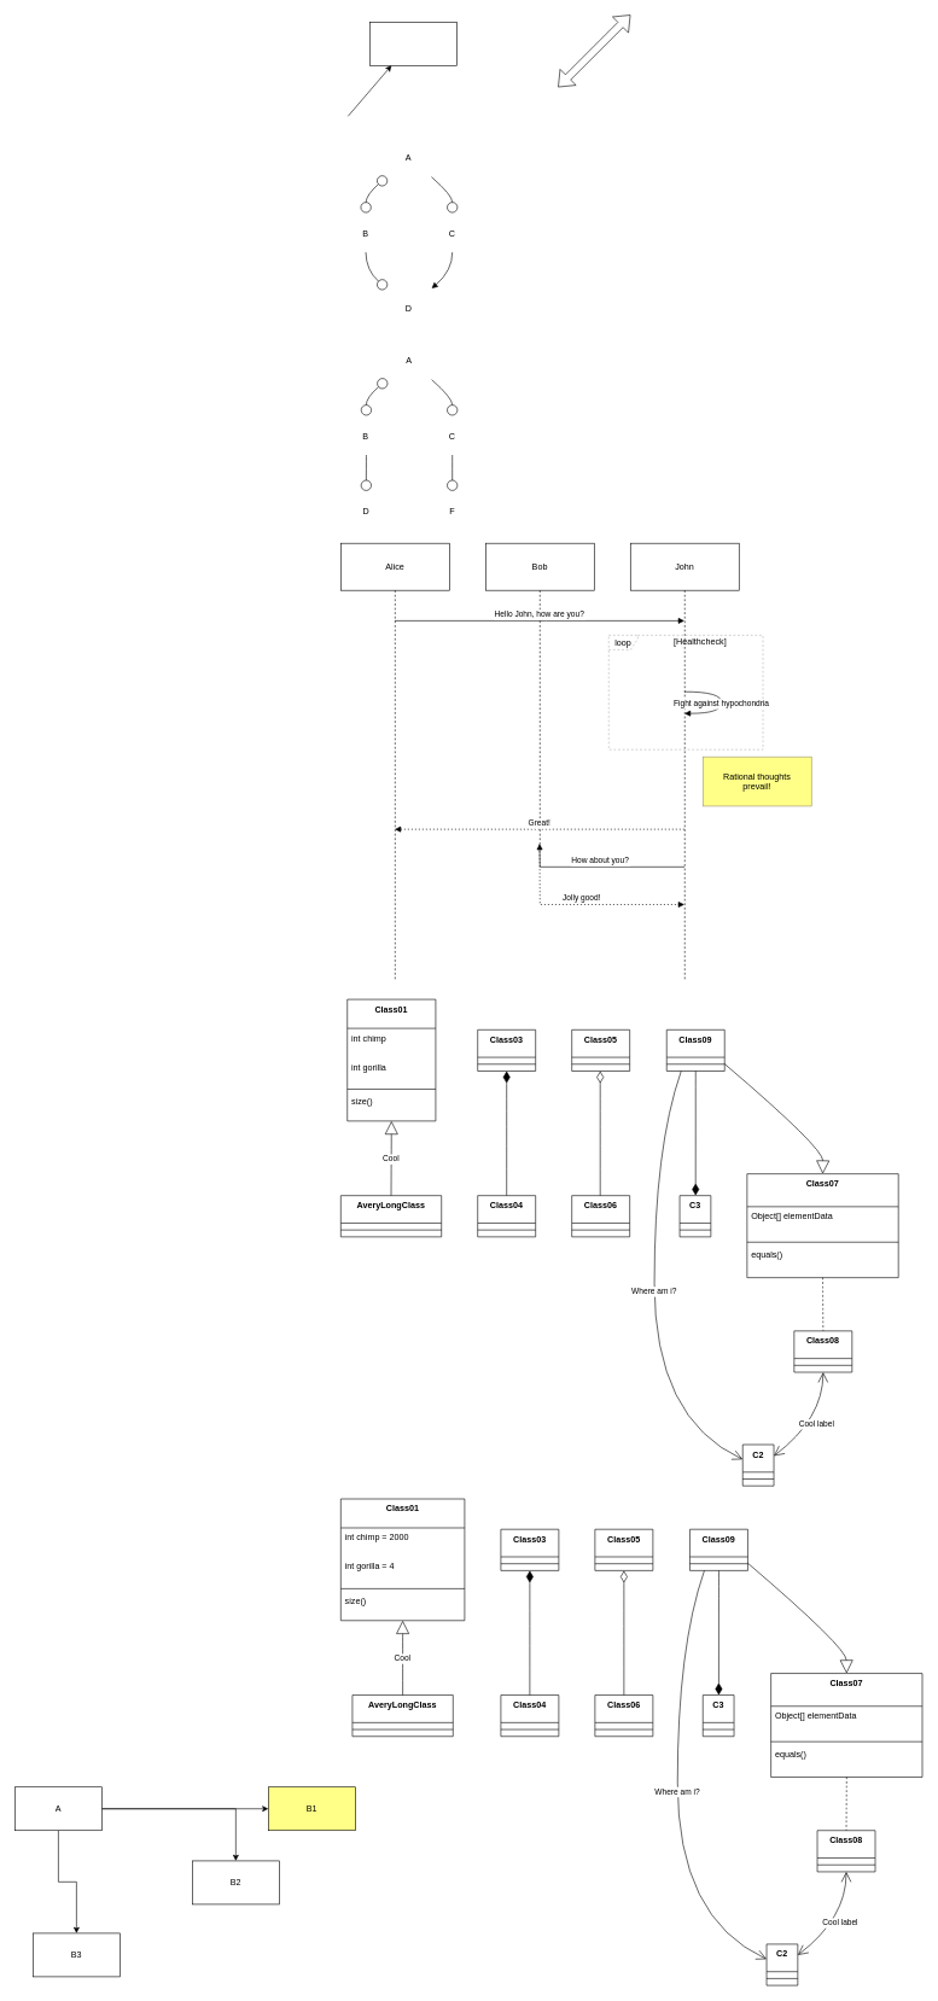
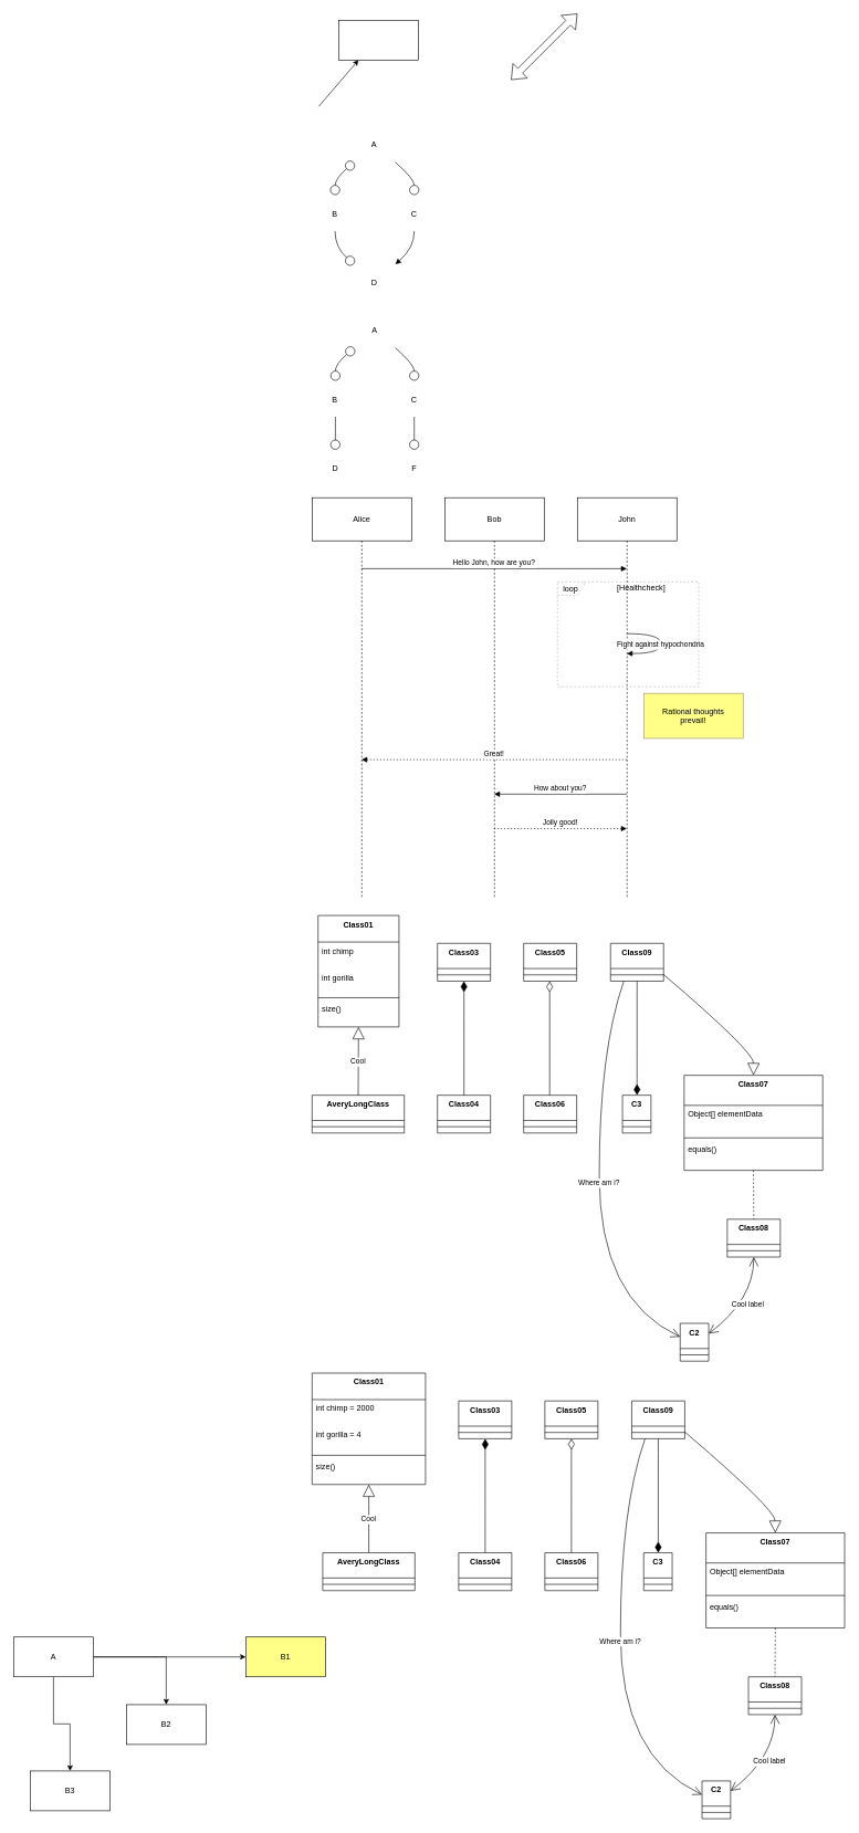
- <mxCell id="23" value="Bob" style="shape=umlLifeline;perimeter=lifelinePerimeter;whiteSpace=wrap;container=1;dropTarget=0;collapsible=0;recursiveResize=0;outlineConnect=0;portConstraint=eastwest;newEdgeStyle={&quot;edgeStyle&quot;:&quot;elbowEdgeStyle&quot;,&quot;elbow&quot;:&quot;vertical&quot;,&quot;curved&quot;:0,&quot;rounded&quot;:0};size=65;" vertex="1" parent="1"><mxGeometry x="670" y="750" width="150" height="415" as="geometry" /></mxCell>
+ <mxCell id="23" value="Bob" style="shape=umlLifeline;perimeter=lifelinePerimeter;whiteSpace=wrap;container=1;dropTarget=0;collapsible=0;recursiveResize=0;outlineConnect=0;portConstraint=eastwest;newEdgeStyle={&quot;edgeStyle&quot;:&quot;elbowEdgeStyle&quot;,&quot;elbow&quot;:&quot;vertical&quot;,&quot;curved&quot;:0,&quot;rounded&quot;:0};size=65;" vertex="1" parent="1"><mxGeometry x="670" y="750" width="150" height="604" as="geometry" /></mxCell>
- <mxCell id="108" value="B2" style="whiteSpace=wrap;html=1;rounded=0;" vertex="1" parent="1"><mxGeometry x="265" y="2570" width="120" height="60" as="geometry" /></mxCell>
+ <mxCell id="108" value="B2" style="whiteSpace=wrap;html=1;rounded=0;" vertex="1" parent="1"><mxGeometry x="190" y="2570" width="120" height="60" as="geometry" /></mxCell>
